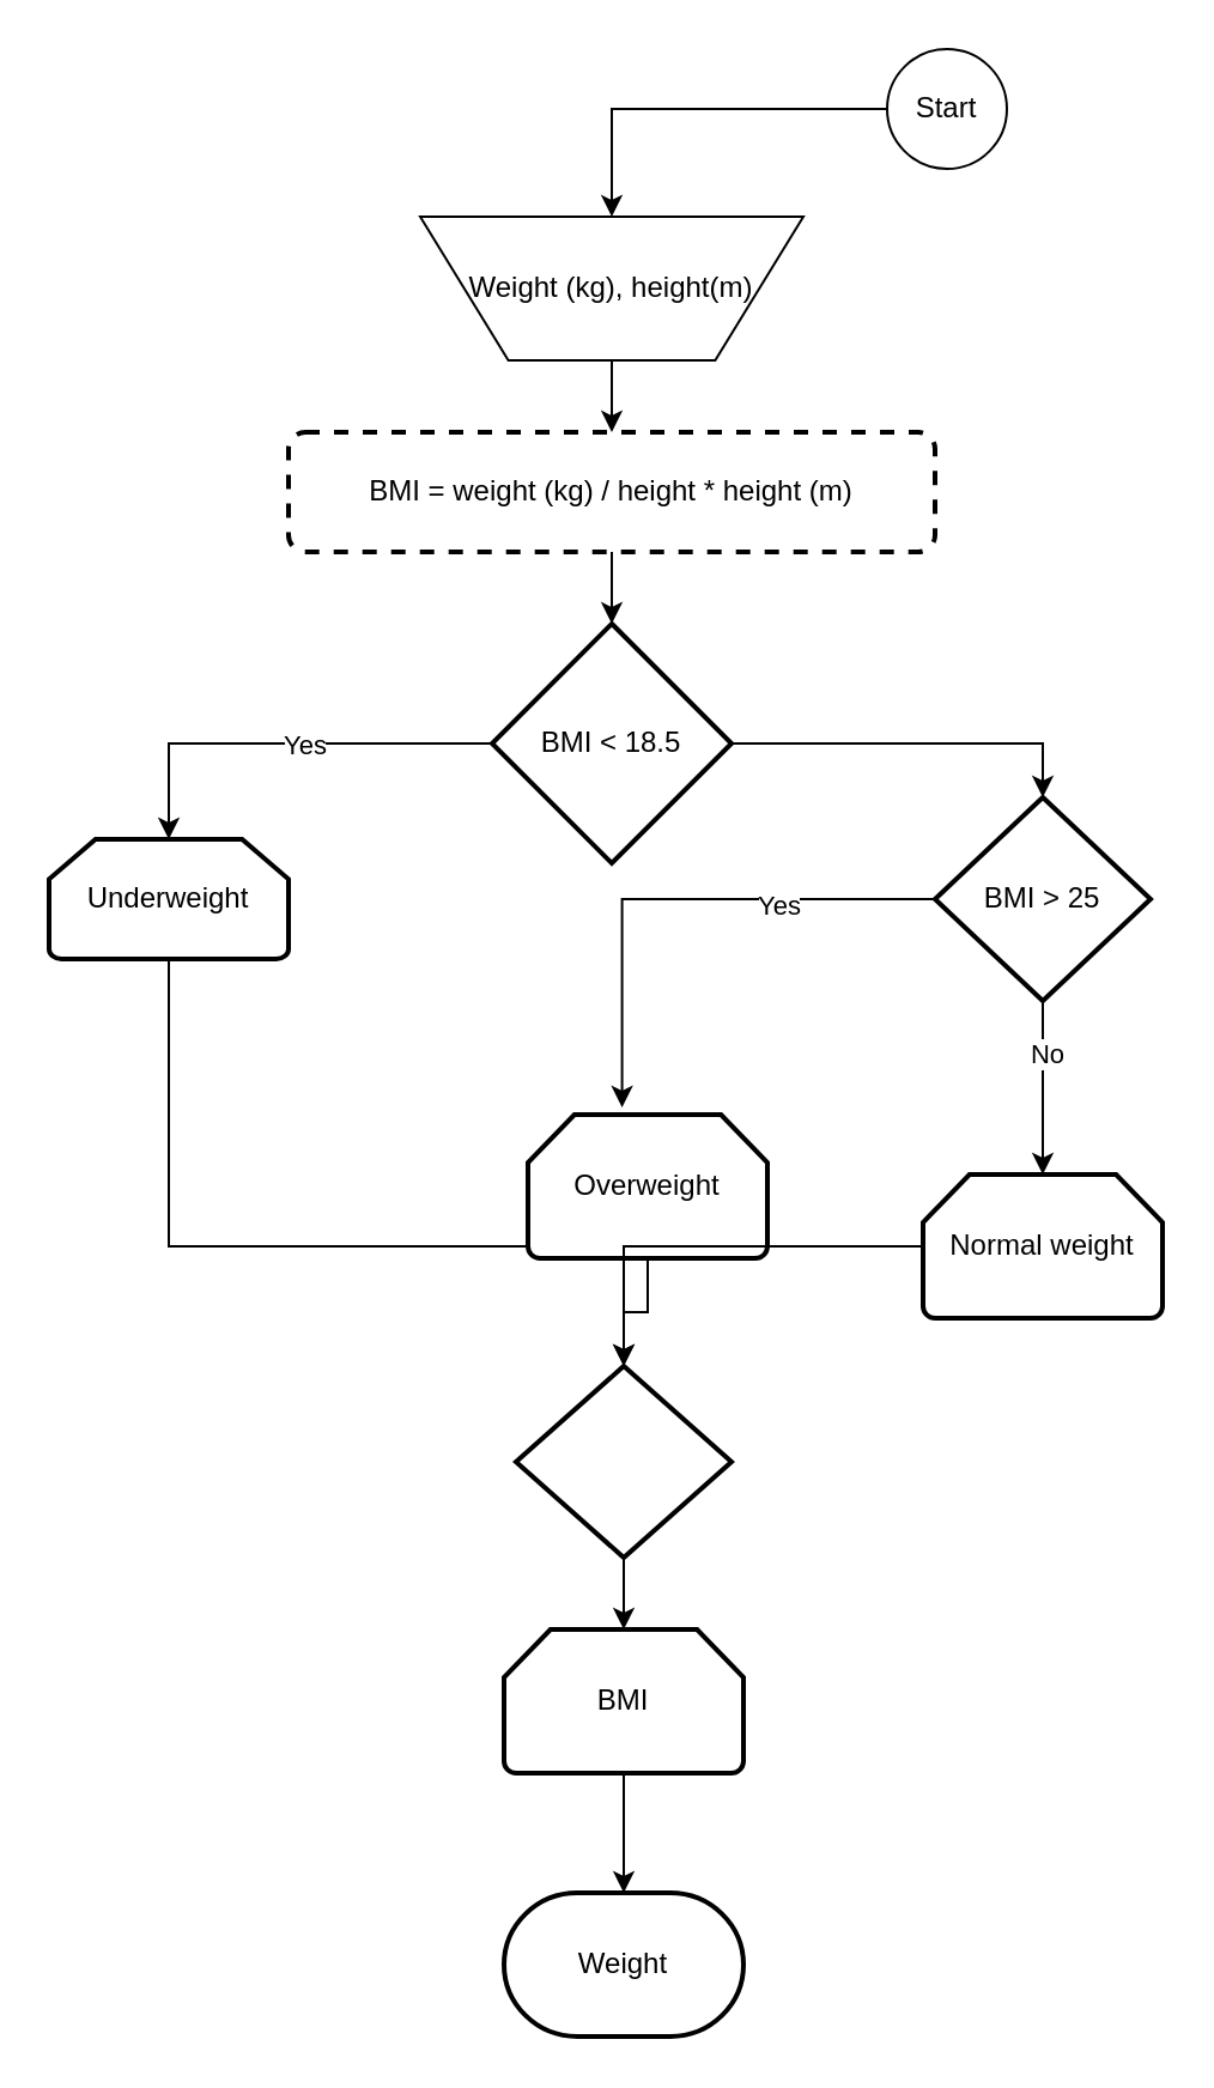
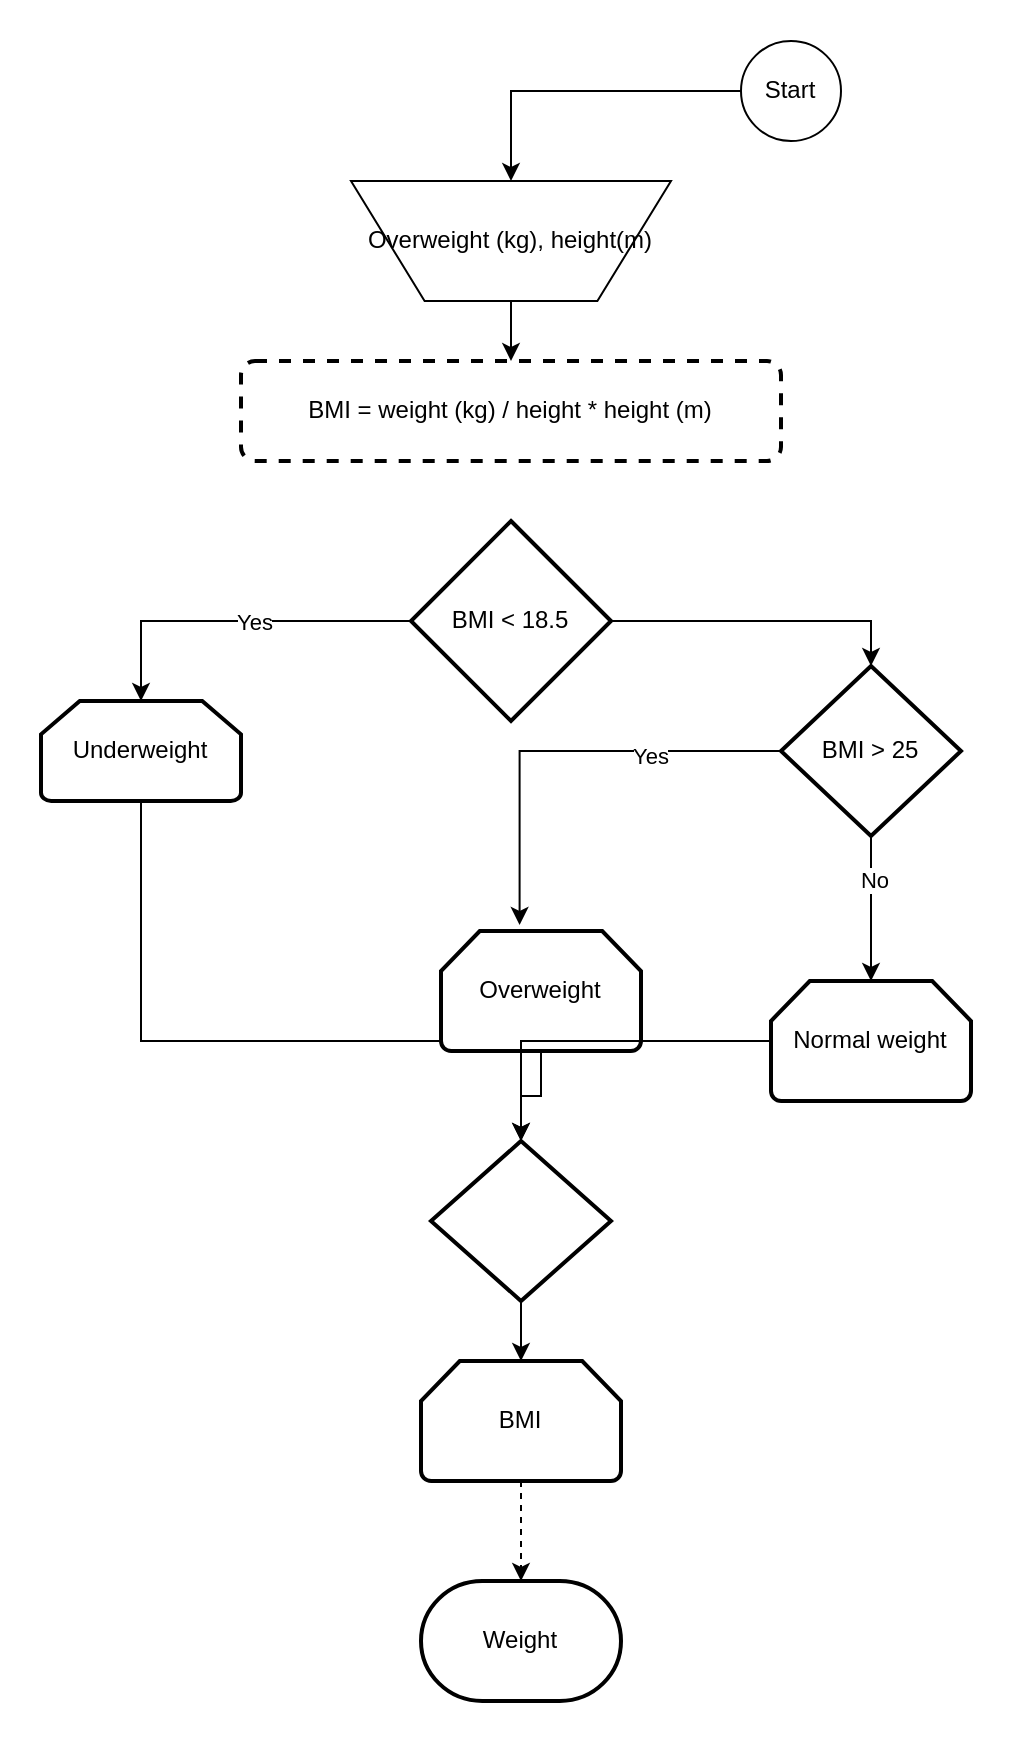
- <mxCell id="5" value="Weight (kg), height(m)" style="verticalLabelPosition=middle;verticalAlign=middle;html=1;shape=trapezoid;perimeter=trapezoidPerimeter;whiteSpace=wrap;size=0.23;arcSize=10;flipV=1;labelPosition=center;align=center;" vertex="1" parent="1"><mxGeometry x="175" y="90" width="160" height="60" as="geometry" /></mxCell>
+ <mxCell id="5" value="Overweight (kg), height(m)" style="verticalLabelPosition=middle;verticalAlign=middle;html=1;shape=trapezoid;perimeter=trapezoidPerimeter;whiteSpace=wrap;size=0.23;arcSize=10;flipV=1;labelPosition=center;align=center;" vertex="1" parent="1"><mxGeometry x="175" y="90" width="160" height="60" as="geometry" /></mxCell>
- <mxCell id="6" style="edgeStyle=orthogonalEdgeStyle;rounded=0;orthogonalLoop=1;jettySize=auto;html=1;entryX=0.5;entryY=0;entryDx=0;entryDy=0;entryPerimeter=0;" edge="1" parent="1" source="7" target="11"><mxGeometry relative="1" as="geometry" /></mxCell>
- <mxCell id="25" style="edgeStyle=orthogonalEdgeStyle;rounded=0;orthogonalLoop=1;jettySize=auto;html=1;entryX=0.5;entryY=0;entryDx=0;entryDy=0;entryPerimeter=0;" edge="1" parent="1" source="26" target="27"><mxGeometry relative="1" as="geometry" /></mxCell>
+ <mxCell id="25" style="edgeStyle=orthogonalEdgeStyle;rounded=0;orthogonalLoop=1;jettySize=auto;html=1;entryX=0.5;entryY=0;entryDx=0;entryDy=0;entryPerimeter=0;dashed=1;" edge="1" parent="1" source="26" target="27"><mxGeometry relative="1" as="geometry" /></mxCell>
